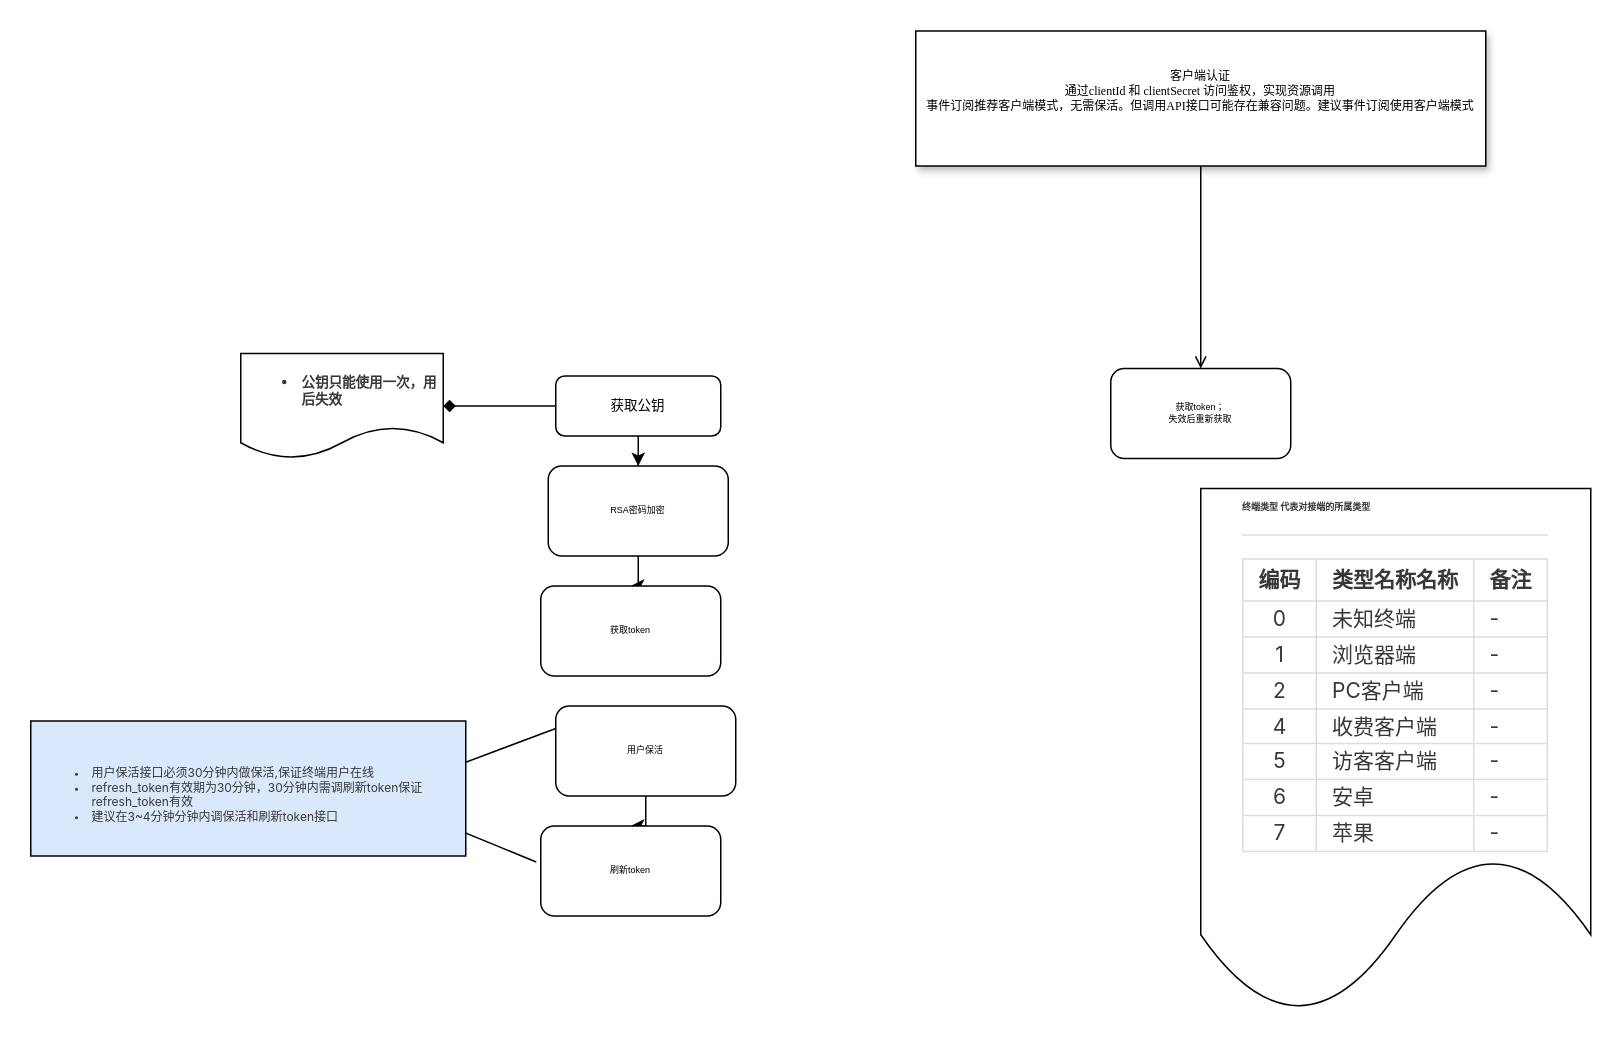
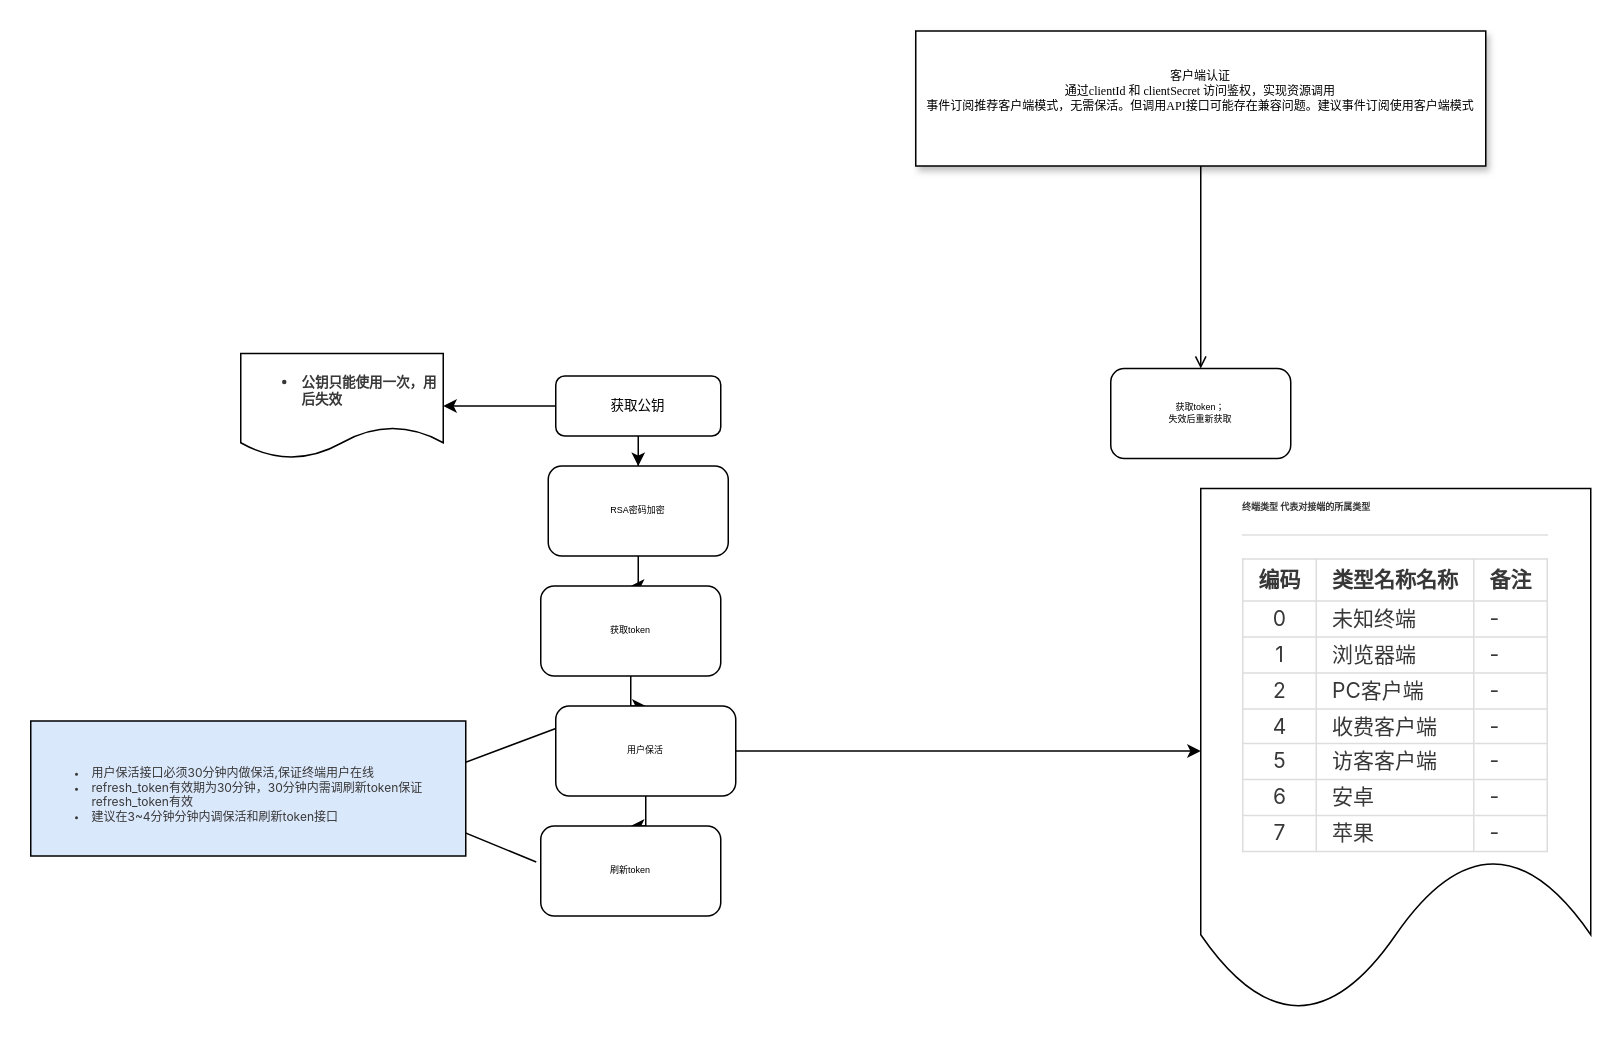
- <mxCell id="5" value="" style="edgeStyle=orthogonalEdgeStyle;rounded=0;orthogonalLoop=1;jettySize=auto;html=1;fontSize=6;endArrow=diamond;" edge="1" parent="1" source="6" target="9"><mxGeometry relative="1" as="geometry" /></mxCell>
+ <mxCell id="5" value="" style="edgeStyle=orthogonalEdgeStyle;rounded=0;orthogonalLoop=1;jettySize=auto;html=1;fontSize=6;" edge="1" parent="1" source="6" target="9"><mxGeometry relative="1" as="geometry" /></mxCell>
+ <mxCell id="10" value="" style="edgeStyle=orthogonalEdgeStyle;rounded=0;orthogonalLoop=1;jettySize=auto;html=1;fontSize=6;" edge="1" parent="1" source="11" target="14"><mxGeometry relative="1" as="geometry" /></mxCell>
+ <mxCell id="13" value="" style="edgeStyle=orthogonalEdgeStyle;rounded=0;orthogonalLoop=1;jettySize=auto;html=1;fontSize=8;" edge="1" parent="1" source="14" target="18"><mxGeometry relative="1" as="geometry" /></mxCell>
